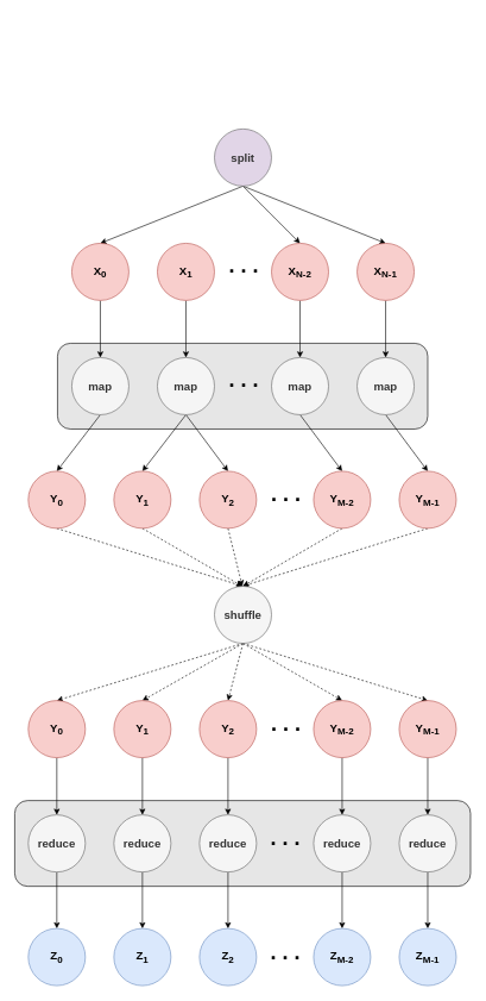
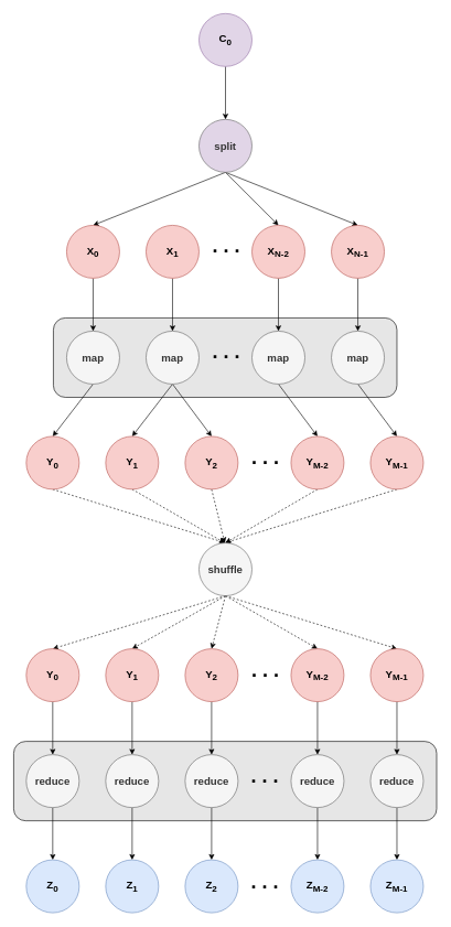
+ <mxCell id="5" value="&lt;font style=&quot;font-size: 16px;&quot;&gt;&lt;b&gt;C&lt;sub&gt;0&lt;/sub&gt;&lt;/b&gt;&lt;/font&gt;" style="ellipse;whiteSpace=wrap;html=1;aspect=fixed;fillColor=#e1d5e7;strokeColor=#9673a6;" parent="1" vertex="1"><mxGeometry x="300" width="80" height="80" as="geometry" y="20" /></mxCell>
+ <mxCell id="4" value="" style="edgeStyle=none;rounded=0;orthogonalLoop=1;jettySize=auto;html=1;fontSize=30;" parent="1" source="5" target="9" edge="1"><mxGeometry relative="1" as="geometry" /></mxCell>
